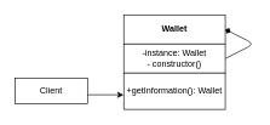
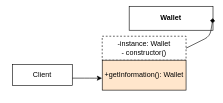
- <mxCell id="2" value="&lt;b&gt;Wallet&lt;/b&gt;" style="rounded=0;whiteSpace=wrap;html=1;" parent="1" vertex="1"><mxGeometry x="170" y="20" width="140" height="40" as="geometry" /></mxCell>
+ <mxCell id="2" value="&lt;b&gt;Wallet&lt;/b&gt;" style="rounded=0;whiteSpace=wrap;html=1;" parent="1" vertex="1"><mxGeometry x="215" y="10" width="140" height="40" as="geometry" /></mxCell>
- <mxCell id="3" value="-instance: Wallet&lt;br&gt;- constructor()" style="rounded=0;whiteSpace=wrap;html=1;" parent="1" vertex="1"><mxGeometry x="170" y="60" width="140" height="40" as="geometry" /></mxCell>
+ <mxCell id="3" value="-instance: Wallet&lt;br&gt;- constructor()" style="rounded=0;whiteSpace=wrap;html=1;dashed=1;" parent="1" vertex="1"><mxGeometry x="170" y="60" width="140" height="40" as="geometry" /></mxCell>
- <mxCell id="4" value="+getInformation(): Wallet" style="rounded=0;whiteSpace=wrap;html=1;" parent="1" vertex="1"><mxGeometry x="170" y="100" width="140" height="50" as="geometry" /></mxCell>
+ <mxCell id="4" value="+getInformation(): Wallet" style="rounded=0;whiteSpace=wrap;html=1;fillColor=#ffe6cc;" parent="1" vertex="1"><mxGeometry x="170" y="100" width="140" height="50" as="geometry" /></mxCell>
